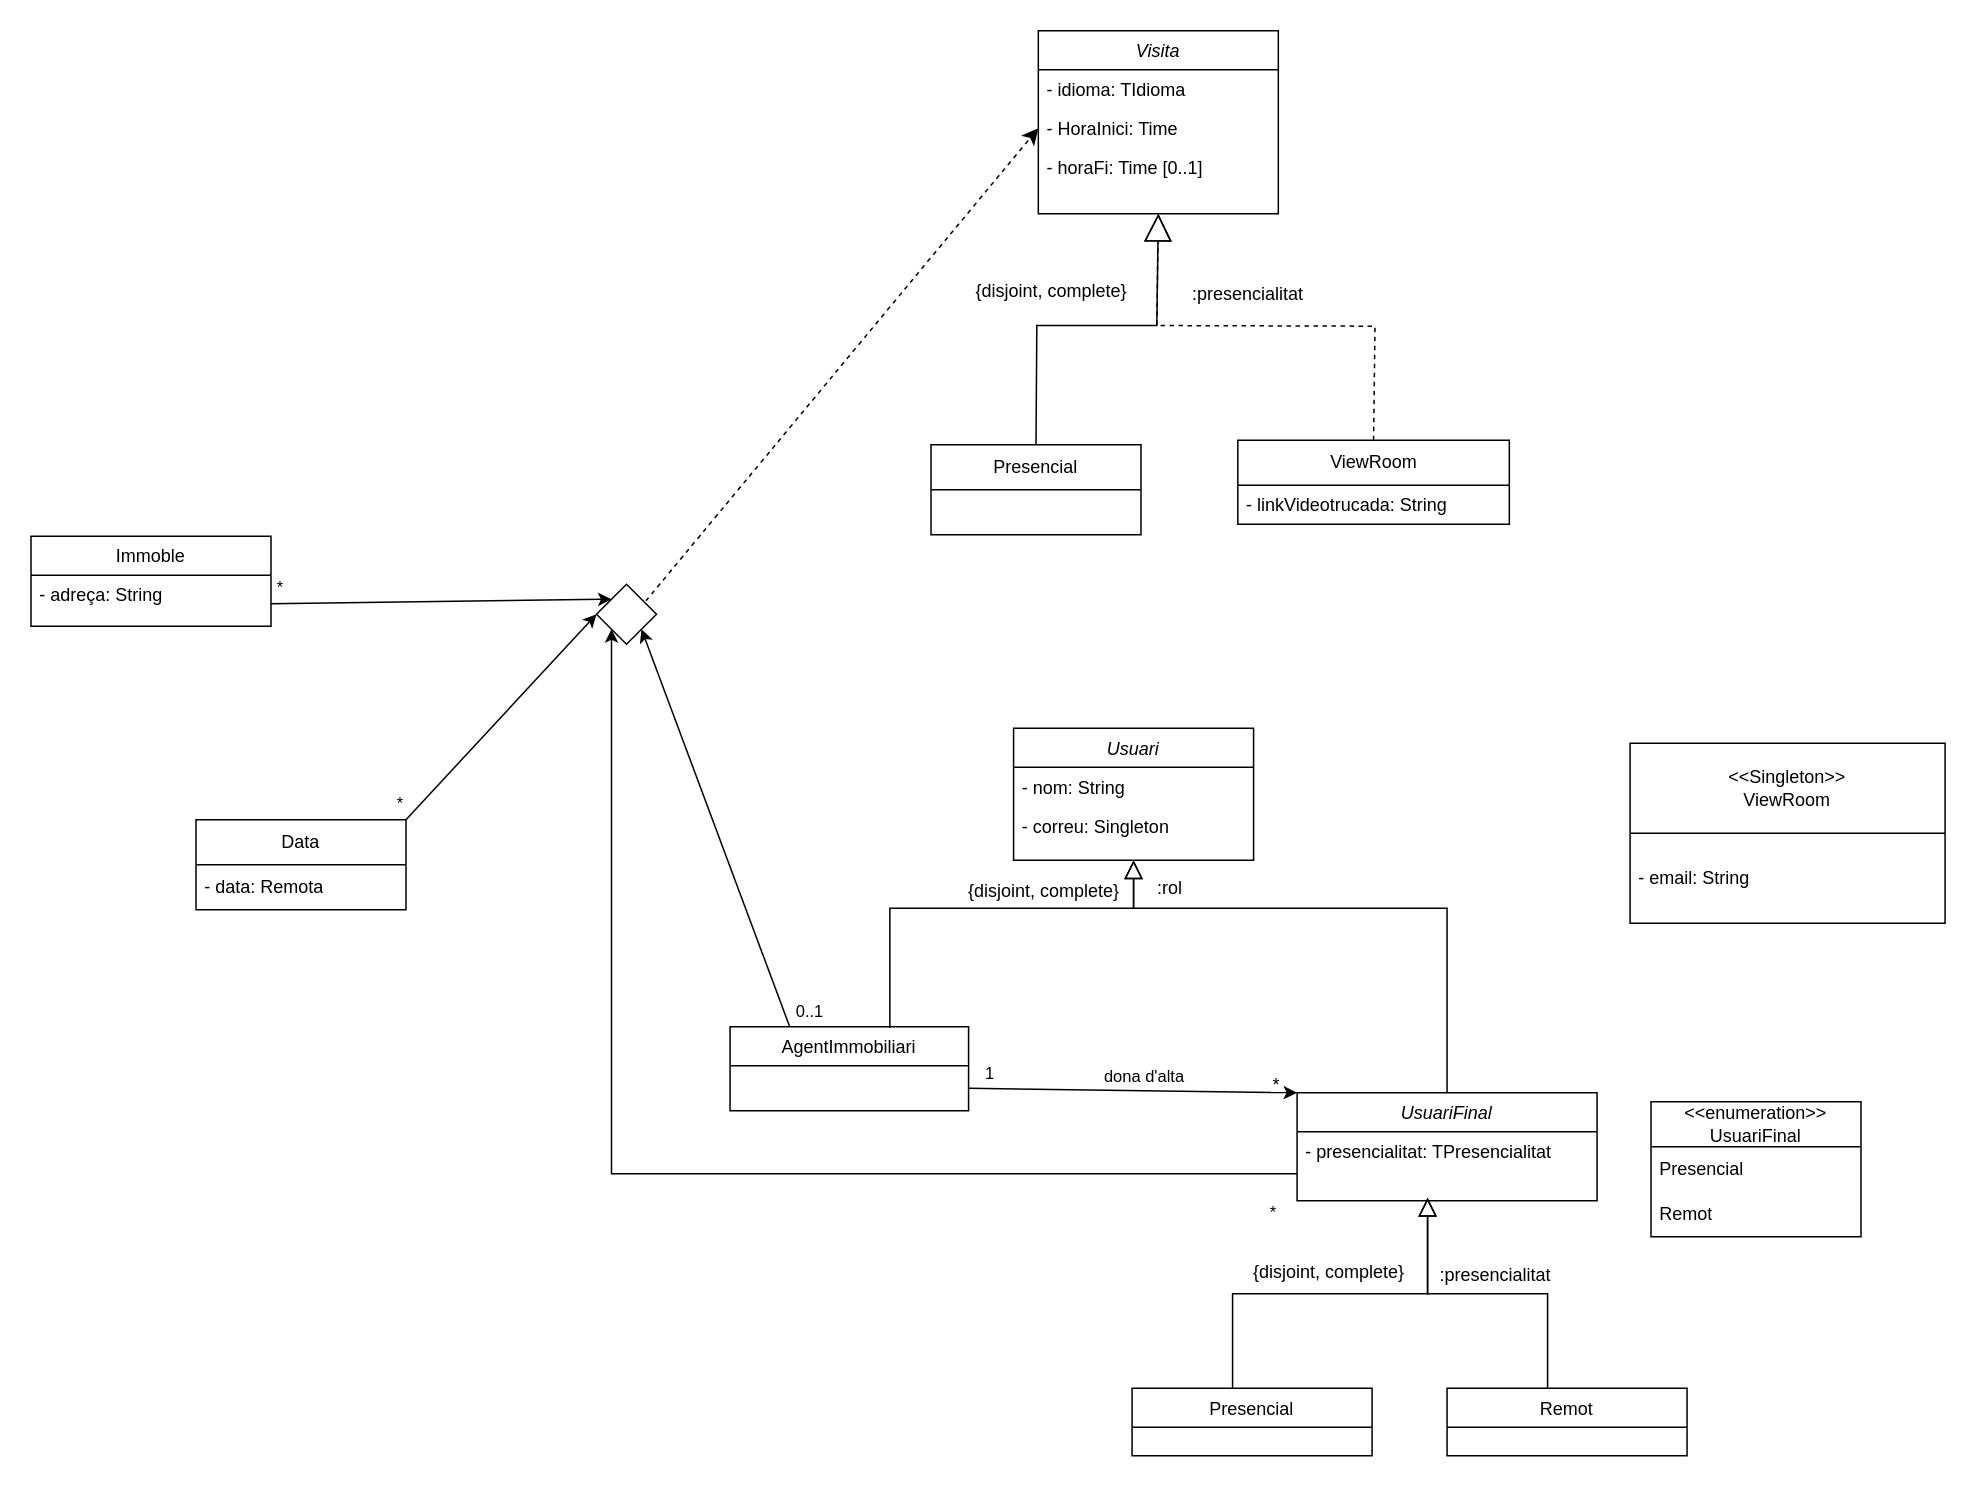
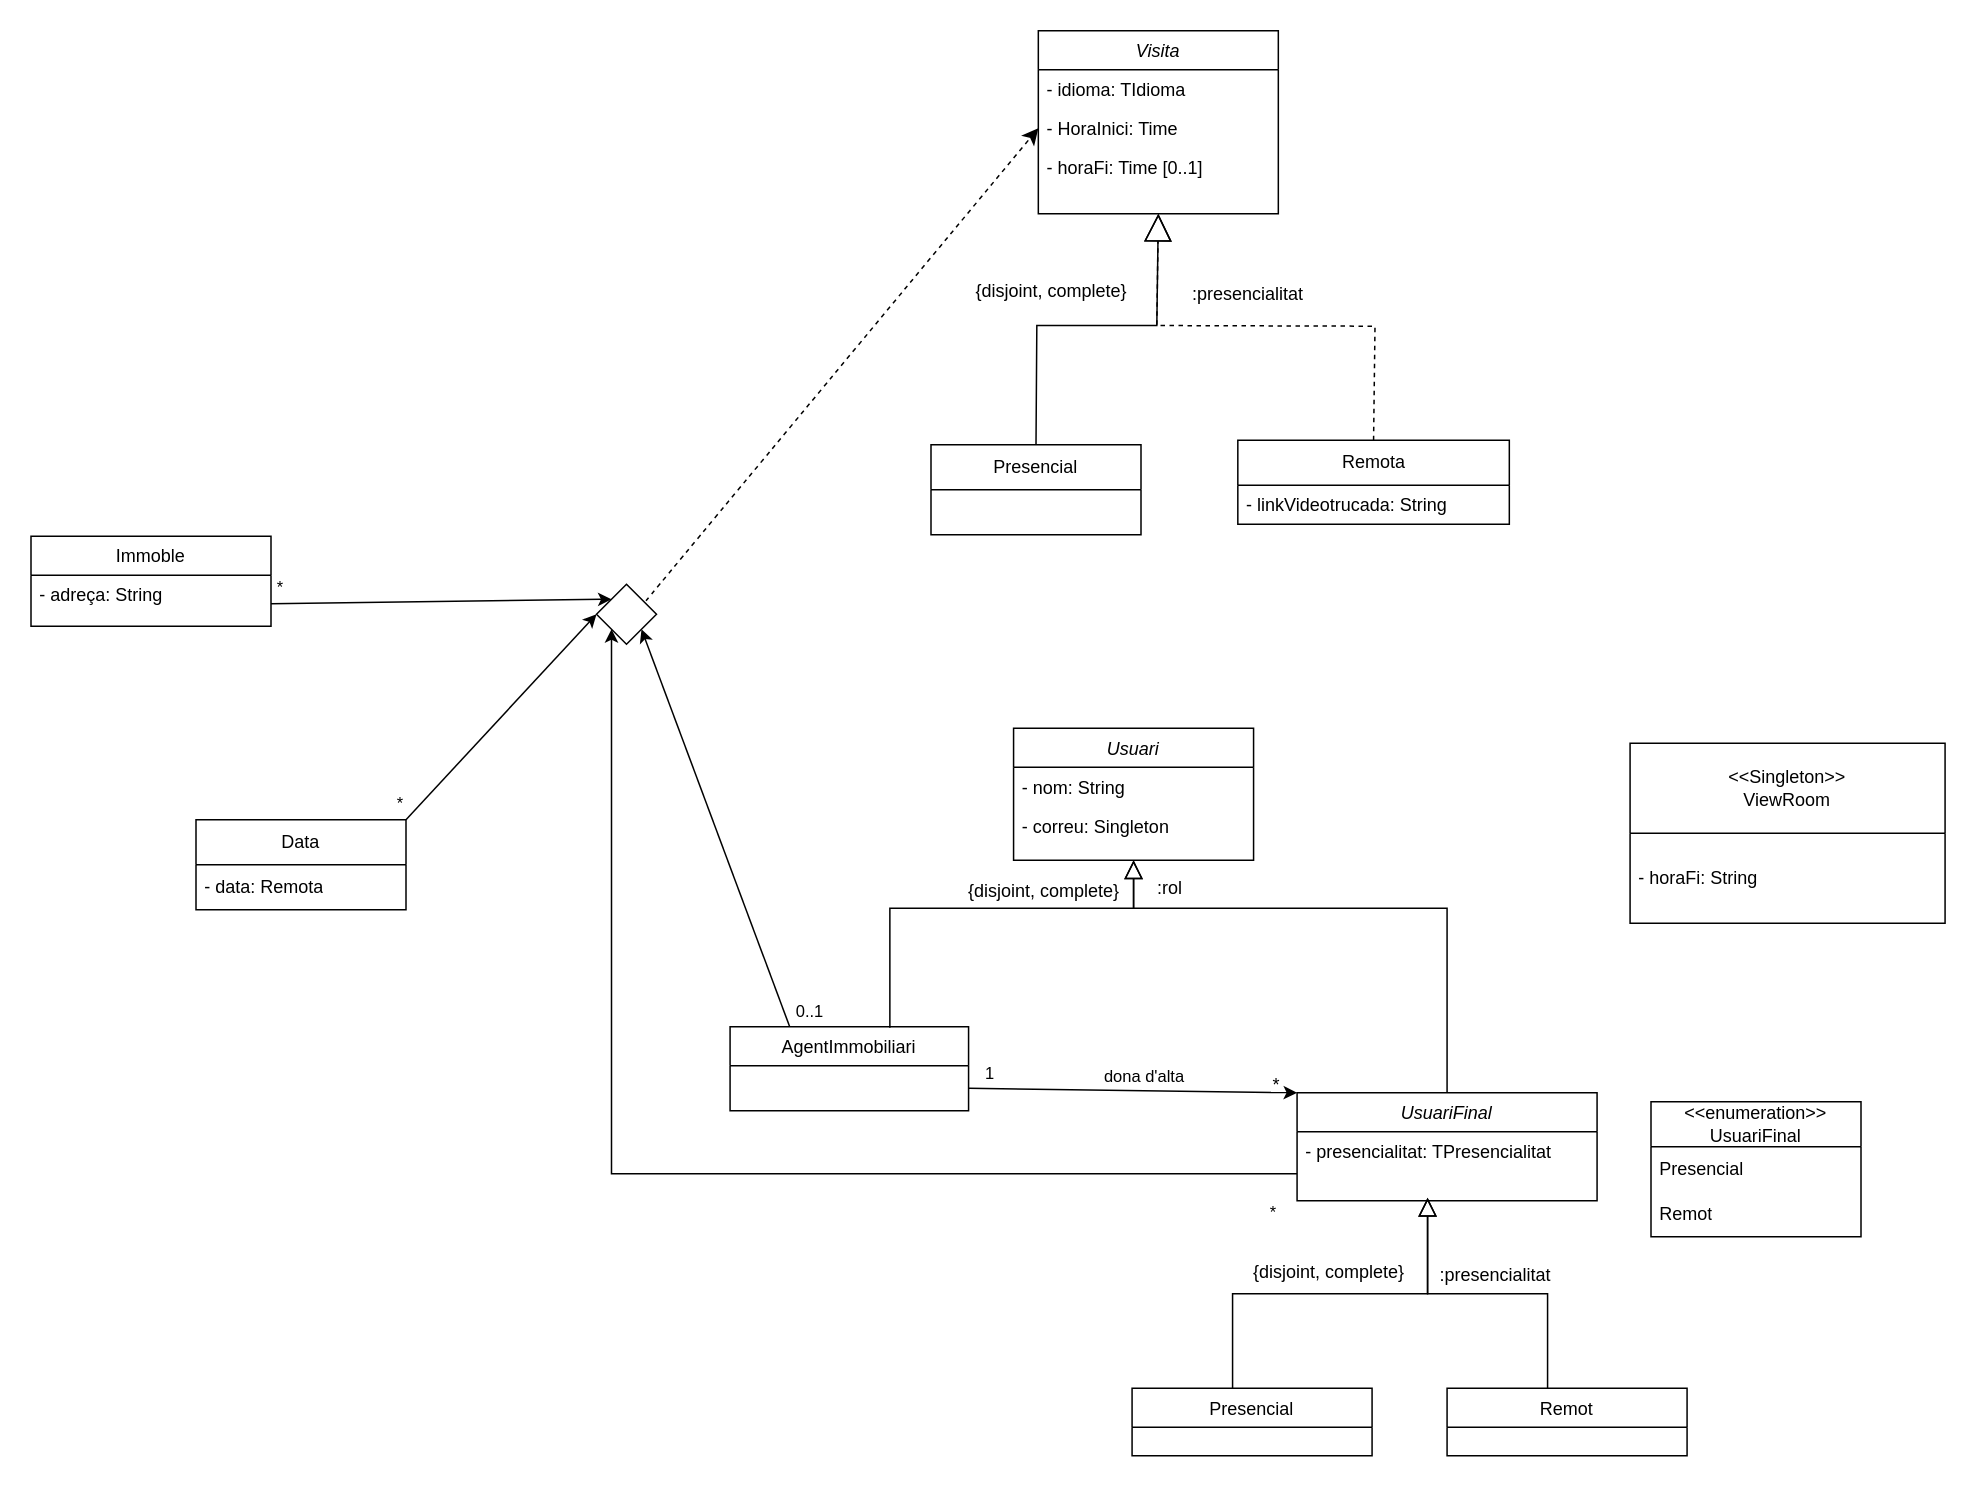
- <mxCell id="8" value="ViewRoom" style="swimlane;fontStyle=0;childLayout=stackLayout;horizontal=1;startSize=30;horizontalStack=0;resizeParent=1;resizeParentMax=0;resizeLast=0;collapsible=1;marginBottom=0;whiteSpace=wrap;html=1;" vertex="1" parent="1"><mxGeometry x="824.55" y="292.96" width="181" height="56" as="geometry" /></mxCell>
+ <mxCell id="8" value="Remota" style="swimlane;fontStyle=0;childLayout=stackLayout;horizontal=1;startSize=30;horizontalStack=0;resizeParent=1;resizeParentMax=0;resizeLast=0;collapsible=1;marginBottom=0;whiteSpace=wrap;html=1;" vertex="1" parent="1"><mxGeometry x="824.55" y="292.96" width="181" height="56" as="geometry" /></mxCell>
- <mxCell id="44" value="- email: String" style="text;strokeColor=none;fillColor=none;align=left;verticalAlign=middle;spacingLeft=4;spacingRight=4;overflow=hidden;points=[[0,0.5],[1,0.5]];portConstraint=eastwest;rotatable=0;whiteSpace=wrap;html=1;" vertex="1" parent="43"><mxGeometry y="60" width="210" height="60" as="geometry" /></mxCell>
+ <mxCell id="44" value="- horaFi: String" style="text;strokeColor=none;fillColor=none;align=left;verticalAlign=middle;spacingLeft=4;spacingRight=4;overflow=hidden;points=[[0,0.5],[1,0.5]];portConstraint=eastwest;rotatable=0;whiteSpace=wrap;html=1;" vertex="1" parent="43"><mxGeometry y="60" width="210" height="60" as="geometry" /></mxCell>
